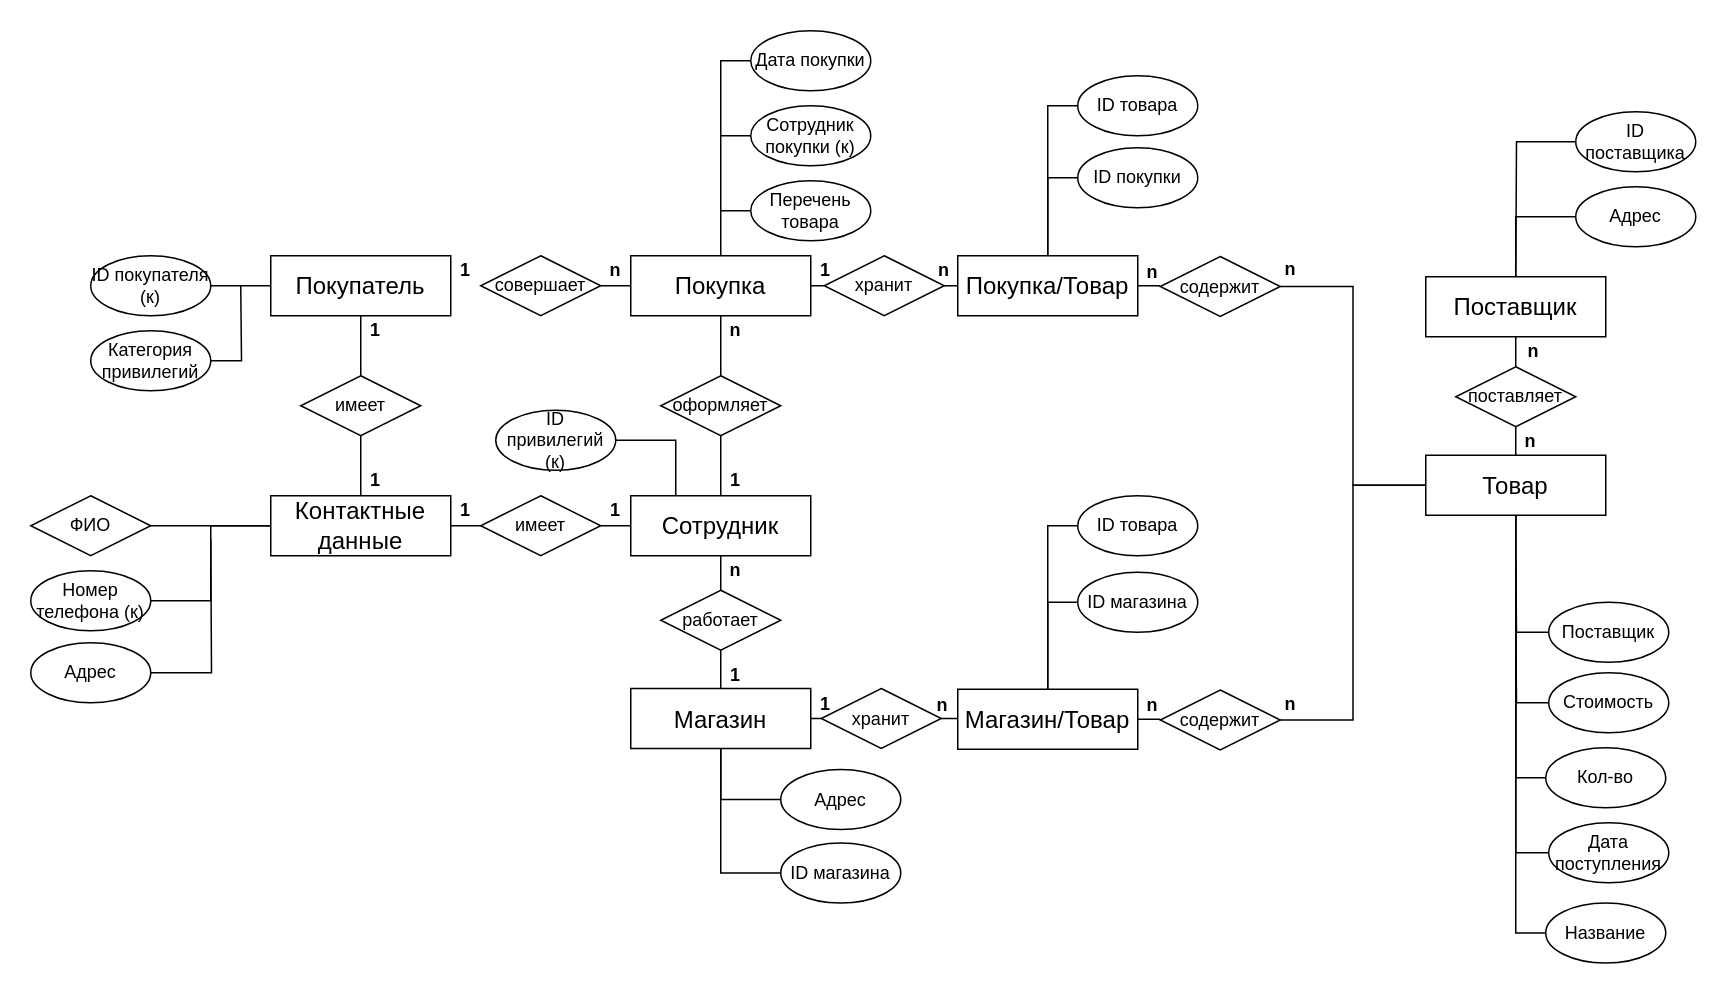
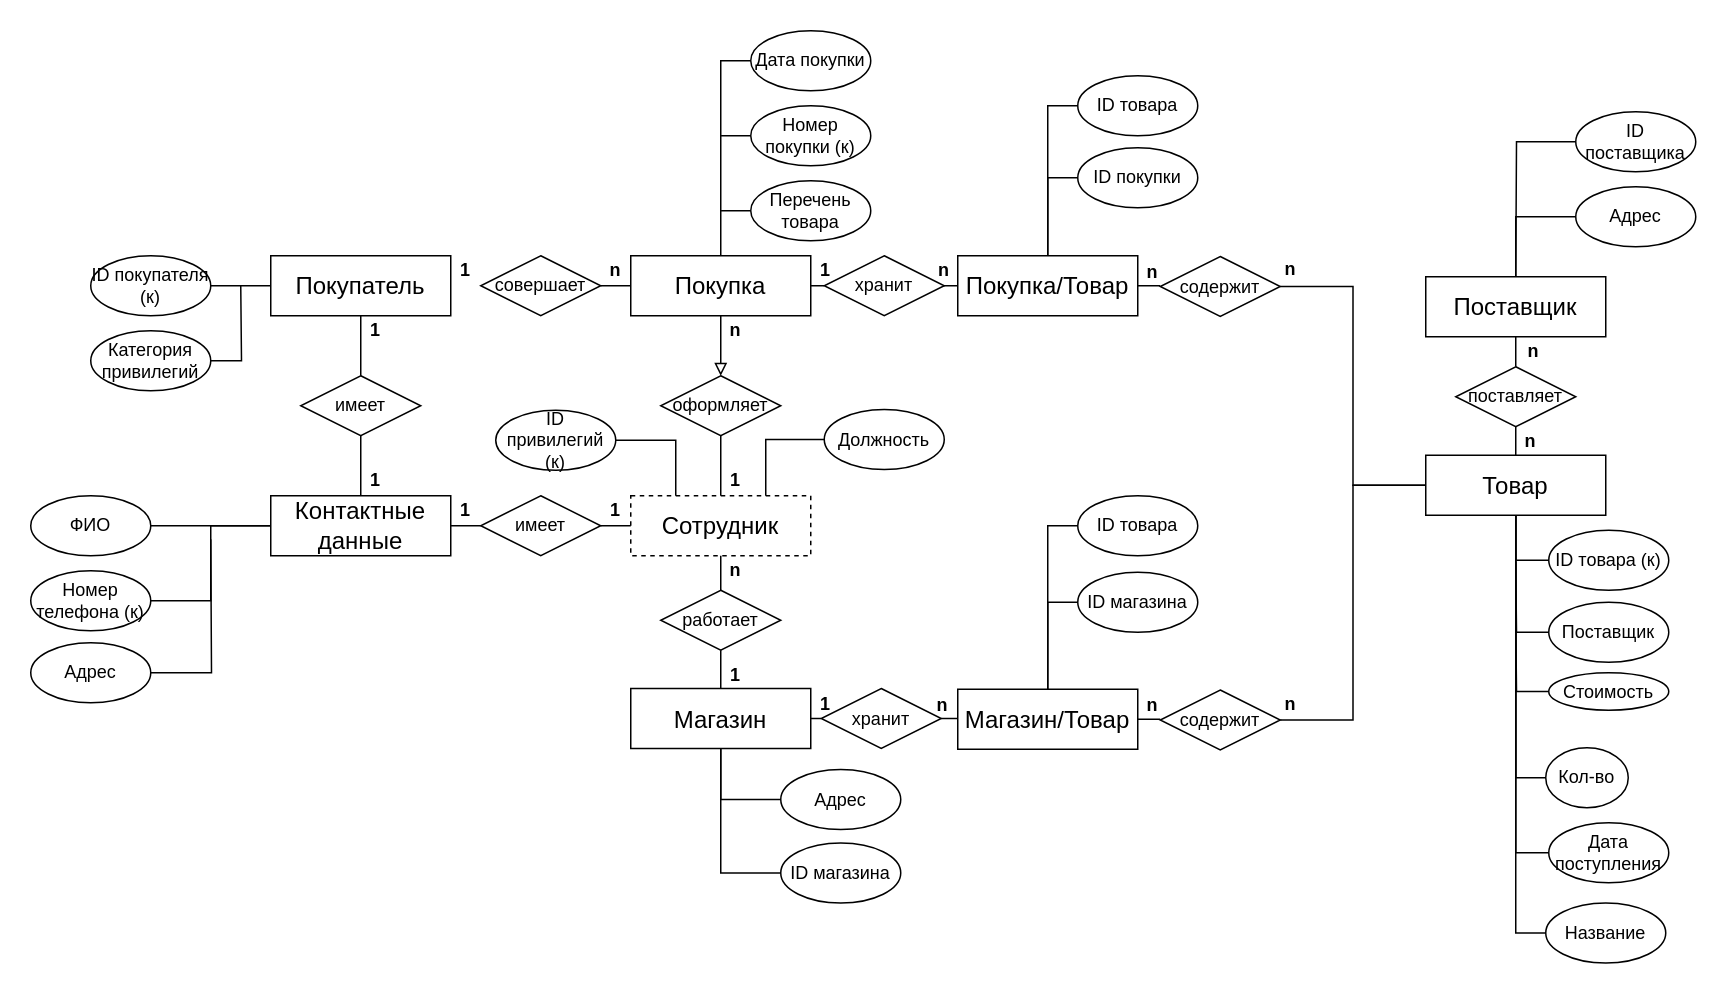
- <mxCell id="39" value="Сотрудник покупки (к)" style="ellipse;whiteSpace=wrap;html=1;" parent="1" vertex="1"><mxGeometry x="500" y="70" width="80" height="40" as="geometry" /></mxCell>
+ <mxCell id="39" value="Номер покупки (к)" style="ellipse;whiteSpace=wrap;html=1;" parent="1" vertex="1"><mxGeometry x="500" y="70" width="80" height="40" as="geometry" /></mxCell>
- <mxCell id="5" style="edgeStyle=orthogonalEdgeStyle;rounded=0;orthogonalLoop=1;jettySize=auto;html=1;exitX=0.5;exitY=1;exitDx=0;exitDy=0;entryX=0.5;entryY=0;entryDx=0;entryDy=0;endArrow=none;endFill=0;" parent="1" source="7" target="17" edge="1"><mxGeometry relative="1" as="geometry" /></mxCell>
+ <mxCell id="5" style="edgeStyle=orthogonalEdgeStyle;rounded=0;orthogonalLoop=1;jettySize=auto;html=1;exitX=0.5;exitY=1;exitDx=0;exitDy=0;entryX=0.5;entryY=0;entryDx=0;entryDy=0;endArrow=block;endFill=0;" parent="1" source="7" target="17" edge="1"><mxGeometry relative="1" as="geometry" /></mxCell>
+ <mxCell id="30" style="edgeStyle=orthogonalEdgeStyle;rounded=0;orthogonalLoop=1;jettySize=auto;html=1;exitX=0;exitY=0.5;exitDx=0;exitDy=0;entryX=0.75;entryY=0;entryDx=0;entryDy=0;endArrow=none;endFill=0;" parent="1" source="31" target="4" edge="1"><mxGeometry relative="1" as="geometry" /></mxCell>
+ <mxCell id="31" value="Должность" style="ellipse;whiteSpace=wrap;html=1;" parent="1" vertex="1"><mxGeometry x="549" y="272.5" width="80" height="40" as="geometry" /></mxCell>
- <mxCell id="79" value="ФИО" style="rhombus;whiteSpace=wrap;html=1;" parent="1" vertex="1"><mxGeometry x="20" y="330" width="80" height="40" as="geometry" /></mxCell>
+ <mxCell id="79" value="ФИО" style="ellipse;whiteSpace=wrap;html=1;" parent="1" vertex="1"><mxGeometry x="20" y="330" width="80" height="40" as="geometry" /></mxCell>
- <mxCell id="4" value="&lt;font style=&quot;font-size: 16px&quot;&gt;Сотрудник&lt;/font&gt;" style="rounded=0;whiteSpace=wrap;html=1;" parent="1" vertex="1"><mxGeometry x="420" y="330" width="120" height="40" as="geometry" /></mxCell>
+ <mxCell id="4" value="&lt;font style=&quot;font-size: 16px&quot;&gt;Сотрудник&lt;/font&gt;" style="rounded=0;whiteSpace=wrap;html=1;dashed=1;" parent="1" vertex="1"><mxGeometry x="420" y="330" width="120" height="40" as="geometry" /></mxCell>
+ <mxCell id="46" style="edgeStyle=orthogonalEdgeStyle;rounded=0;orthogonalLoop=1;jettySize=auto;html=1;exitX=0;exitY=0.5;exitDx=0;exitDy=0;entryX=0.5;entryY=1;entryDx=0;entryDy=0;endArrow=none;endFill=0;" parent="1" source="47" target="12" edge="1"><mxGeometry relative="1" as="geometry" /></mxCell>
+ <mxCell id="47" value="ID товара (к)" style="ellipse;whiteSpace=wrap;html=1;" parent="1" vertex="1"><mxGeometry x="1032" y="353" width="80" height="40" as="geometry" /></mxCell>
- <mxCell id="43" value="Стоимость" style="ellipse;whiteSpace=wrap;html=1;" parent="1" vertex="1"><mxGeometry x="1032" y="448" width="80" height="40" as="geometry" /></mxCell>
+ <mxCell id="43" value="Стоимость" style="ellipse;whiteSpace=wrap;html=1;" parent="1" vertex="1"><mxGeometry x="1032" y="448" width="80" height="25" as="geometry" /></mxCell>
- <mxCell id="94" value="Кол-во" style="ellipse;whiteSpace=wrap;html=1;" parent="1" vertex="1"><mxGeometry x="1030" y="498" width="80" height="40" as="geometry" /></mxCell>
+ <mxCell id="94" value="Кол-во" style="ellipse;whiteSpace=wrap;html=1;" parent="1" vertex="1"><mxGeometry x="1030" y="498" width="55" height="40" as="geometry" /></mxCell>
